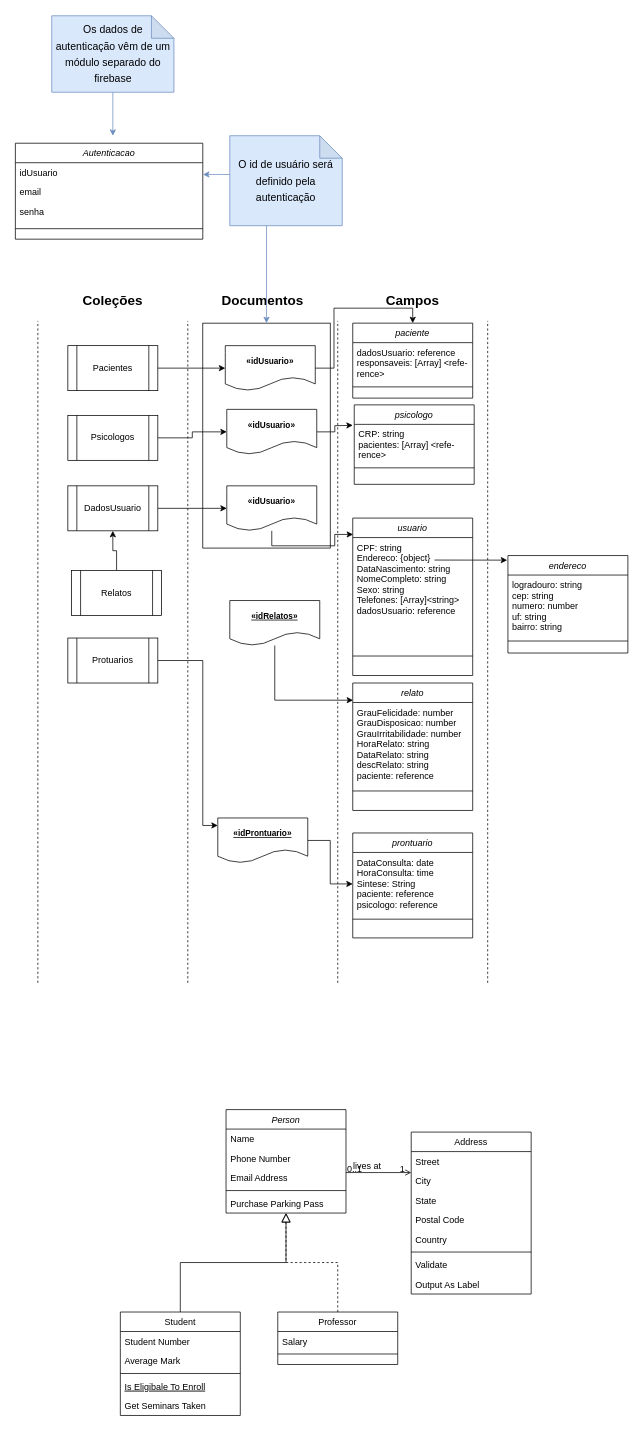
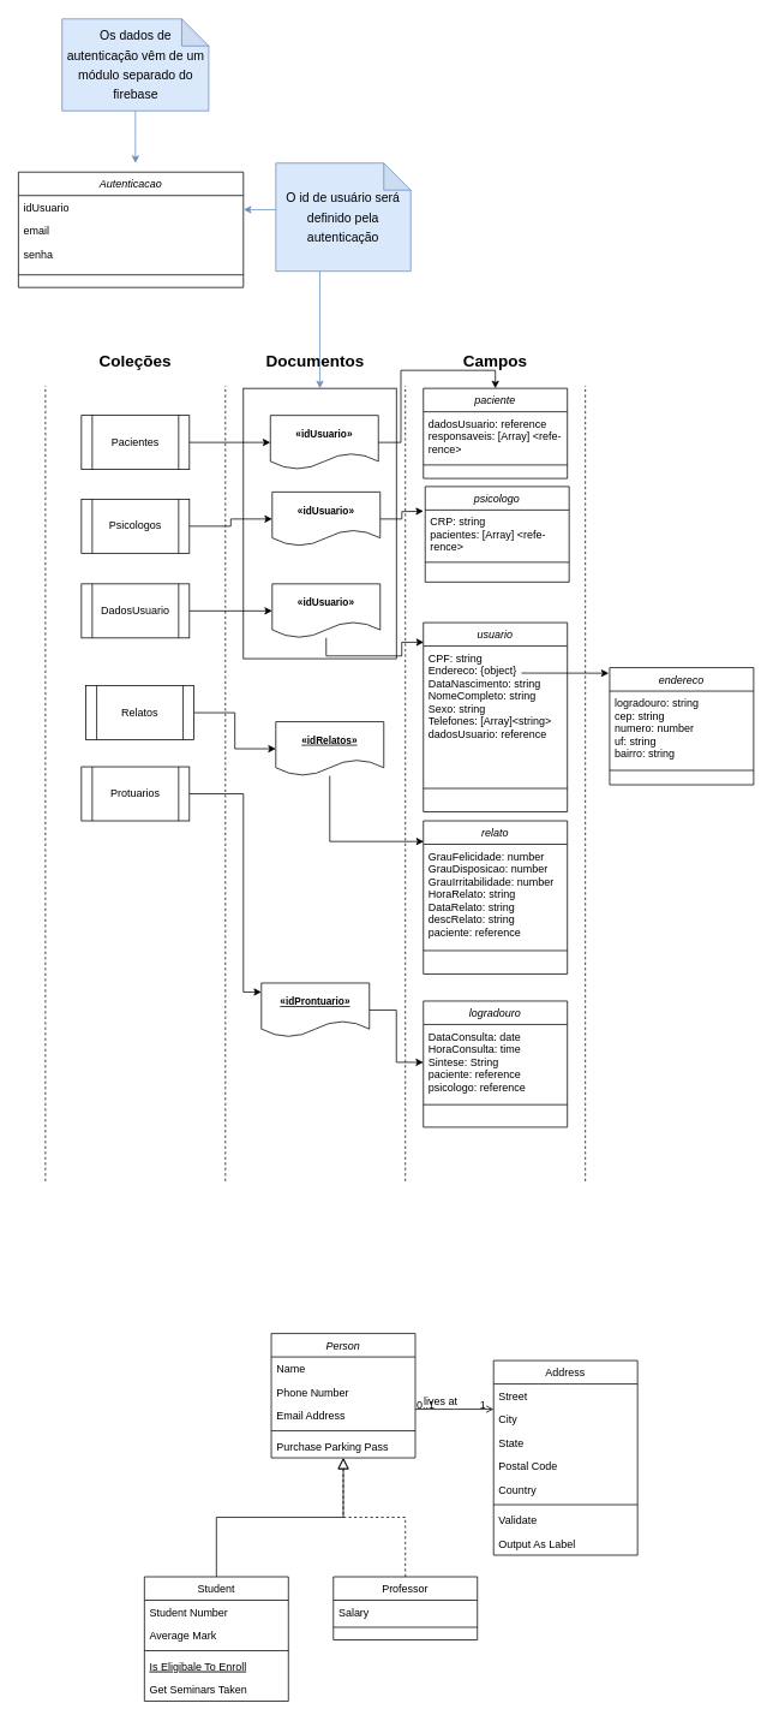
- <mxCell id="67" value="" style="edgeStyle=orthogonalEdgeStyle;rounded=0;orthogonalLoop=1;jettySize=auto;html=1;fontSize=11;" parent="1" source="68" target="19" edge="1"><mxGeometry relative="1" as="geometry" /></mxCell>
+ <mxCell id="67" value="" style="edgeStyle=orthogonalEdgeStyle;rounded=0;orthogonalLoop=1;jettySize=auto;html=1;fontSize=11;" parent="1" source="68" target="70" edge="1"><mxGeometry relative="1" as="geometry" /></mxCell>
- <mxCell id="88" value="prontuario" style="swimlane;fontStyle=2;align=center;verticalAlign=top;childLayout=stackLayout;horizontal=1;startSize=26;horizontalStack=0;resizeParent=1;resizeLast=0;collapsible=1;marginBottom=0;rounded=0;shadow=0;strokeWidth=1;" vertex="1" parent="1"><mxGeometry x="470" y="1110" width="160" height="140" as="geometry"><mxRectangle x="379" y="580" width="160" height="26" as="alternateBounds" /></mxGeometry></mxCell>
+ <mxCell id="88" value="logradouro" style="swimlane;fontStyle=2;align=center;verticalAlign=top;childLayout=stackLayout;horizontal=1;startSize=26;horizontalStack=0;resizeParent=1;resizeLast=0;collapsible=1;marginBottom=0;rounded=0;shadow=0;strokeWidth=1;" vertex="1" parent="1"><mxGeometry x="470" y="1110" width="160" height="140" as="geometry"><mxRectangle x="379" y="580" width="160" height="26" as="alternateBounds" /></mxGeometry></mxCell>
